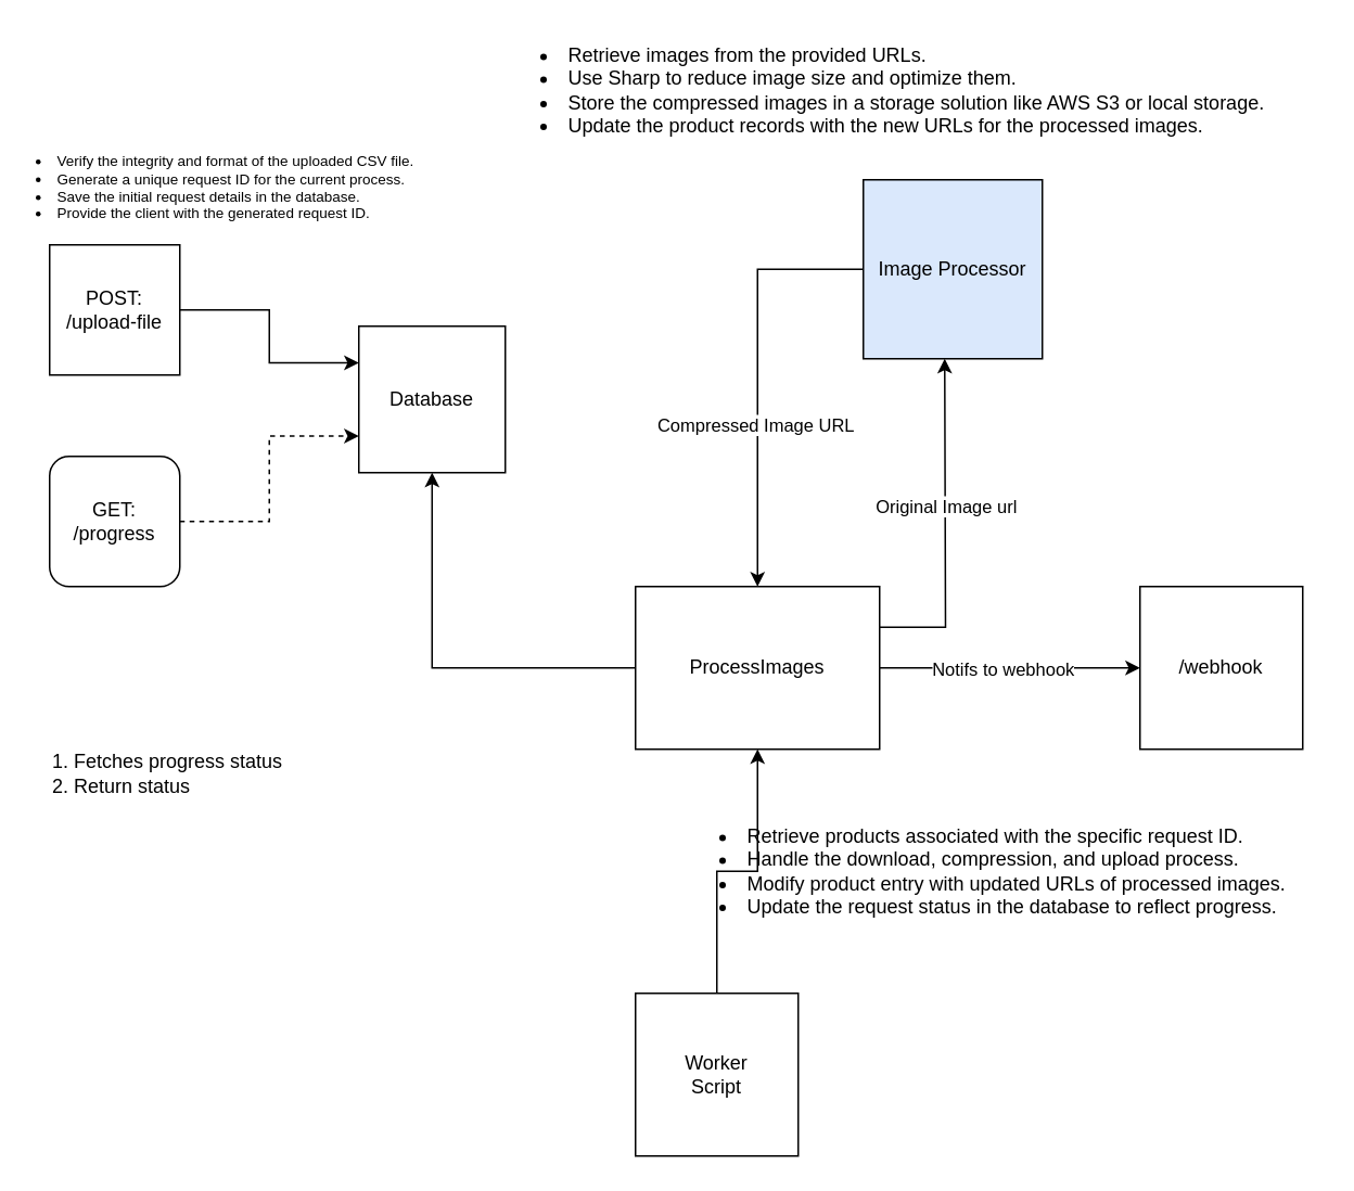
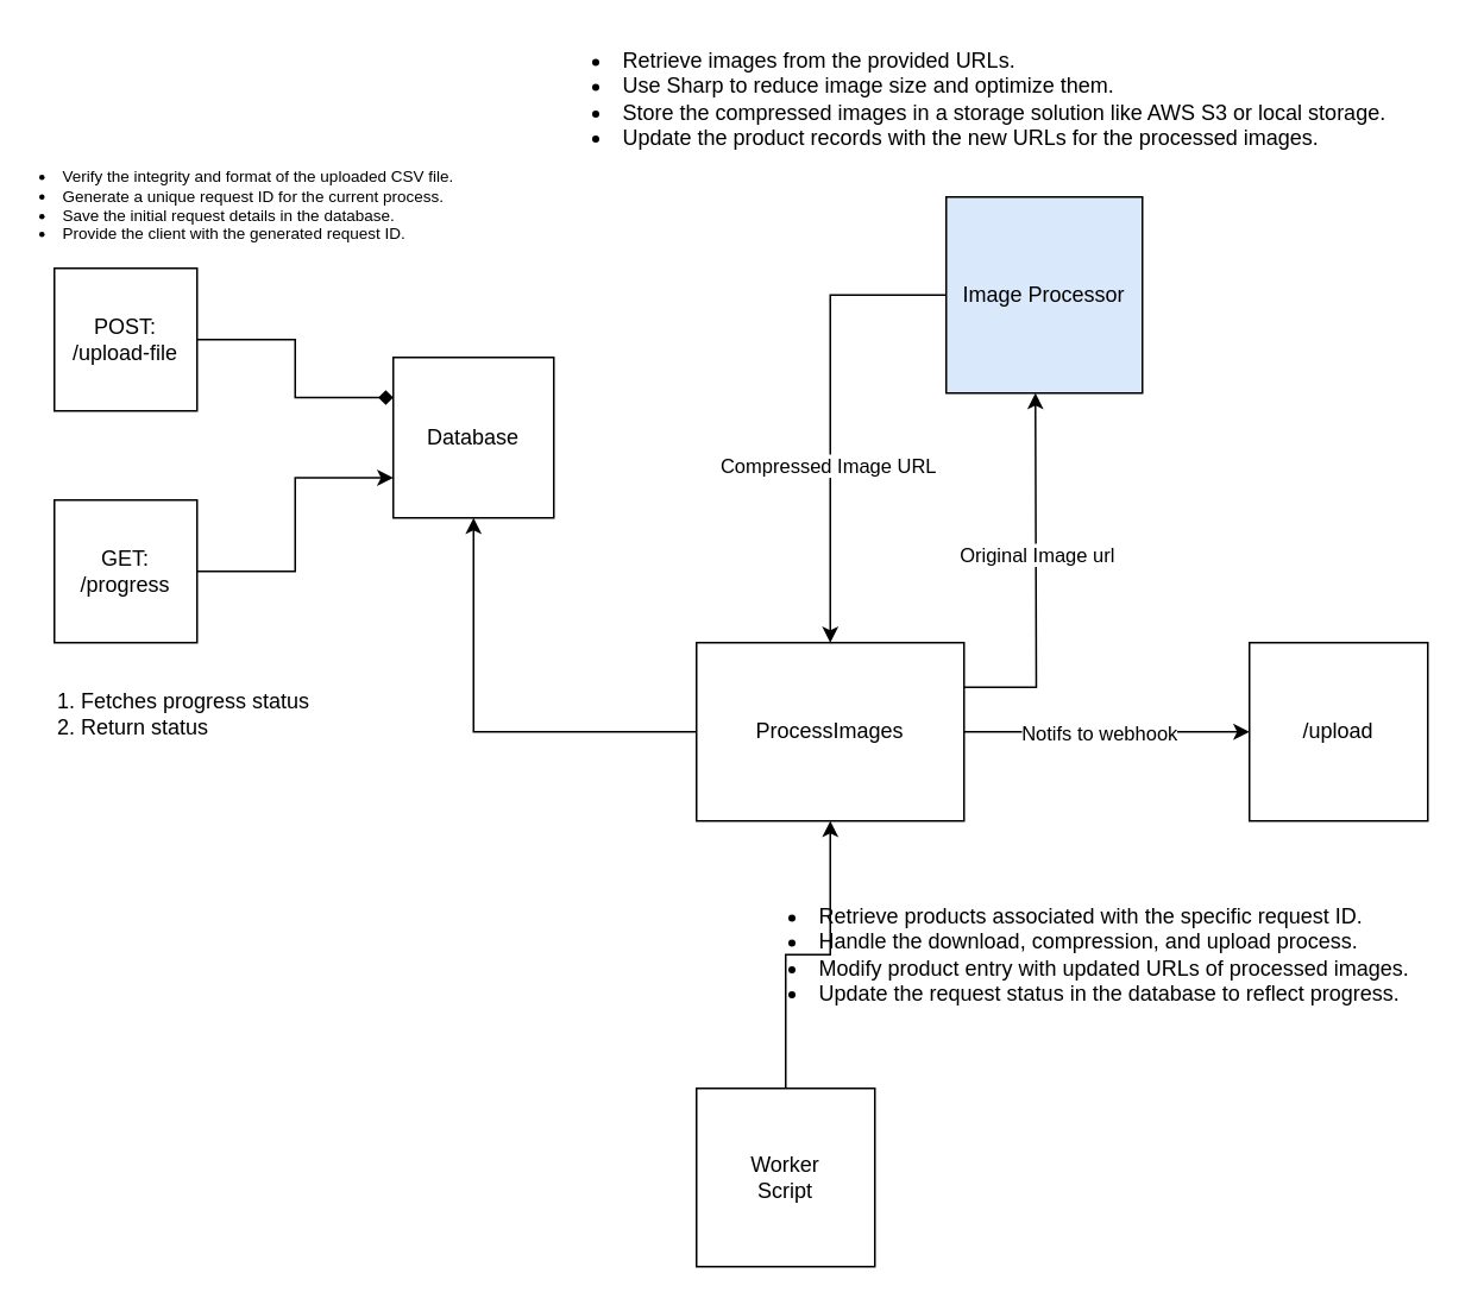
- <mxCell id="3" style="edgeStyle=orthogonalEdgeStyle;rounded=0;orthogonalLoop=1;jettySize=auto;html=1;exitX=1;exitY=0.5;exitDx=0;exitDy=0;entryX=0;entryY=0.25;entryDx=0;entryDy=0;" edge="1" parent="1" source="4" target="2"><mxGeometry relative="1" as="geometry" /></mxCell>
+ <mxCell id="3" style="edgeStyle=orthogonalEdgeStyle;rounded=0;orthogonalLoop=1;jettySize=auto;html=1;exitX=1;exitY=0.5;exitDx=0;exitDy=0;entryX=0;entryY=0.25;entryDx=0;entryDy=0;endArrow=diamond;" edge="1" parent="1" source="4" target="2"><mxGeometry relative="1" as="geometry" /></mxCell>
- <mxCell id="5" style="edgeStyle=orthogonalEdgeStyle;rounded=0;orthogonalLoop=1;jettySize=auto;html=1;exitX=1;exitY=0.5;exitDx=0;exitDy=0;entryX=0;entryY=0.75;entryDx=0;entryDy=0;dashed=1;" edge="1" parent="1" source="6" target="2"><mxGeometry relative="1" as="geometry" /></mxCell>
+ <mxCell id="5" style="edgeStyle=orthogonalEdgeStyle;rounded=0;orthogonalLoop=1;jettySize=auto;html=1;exitX=1;exitY=0.5;exitDx=0;exitDy=0;entryX=0;entryY=0.75;entryDx=0;entryDy=0;" edge="1" parent="1" source="6" target="2"><mxGeometry relative="1" as="geometry" /></mxCell>
- <mxCell id="6" value="GET:&lt;div&gt;/progress&lt;/div&gt;" style="whiteSpace=wrap;html=1;aspect=fixed;rounded=1;" vertex="1" parent="1"><mxGeometry x="30" y="280" width="80" height="80" as="geometry" /></mxCell>
+ <mxCell id="6" value="GET:&lt;div&gt;/progress&lt;/div&gt;" style="whiteSpace=wrap;html=1;aspect=fixed;" vertex="1" parent="1"><mxGeometry x="30" y="280" width="80" height="80" as="geometry" /></mxCell>
- <mxCell id="14" value="/webhook" style="whiteSpace=wrap;html=1;aspect=fixed;" vertex="1" parent="1"><mxGeometry x="700" y="360" width="100" height="100" as="geometry" /></mxCell>
+ <mxCell id="14" value="/upload" style="whiteSpace=wrap;html=1;aspect=fixed;" vertex="1" parent="1"><mxGeometry x="700" y="360" width="100" height="100" as="geometry" /></mxCell>
- <mxCell id="22" value="1. Fetches progress status&lt;div&gt;2. Return status&lt;/div&gt;" style="text;html=1;align=left;verticalAlign=middle;resizable=0;points=[];autosize=1;strokeColor=none;fillColor=none;" vertex="1" parent="1"><mxGeometry x="30" y="455" width="160" height="40" as="geometry" /></mxCell>
+ <mxCell id="22" value="1. Fetches progress status&lt;div&gt;2. Return status&lt;/div&gt;" style="text;html=1;align=left;verticalAlign=middle;resizable=0;points=[];autosize=1;strokeColor=none;fillColor=none;" vertex="1" parent="1"><mxGeometry x="30" y="380" width="160" height="40" as="geometry" /></mxCell>
